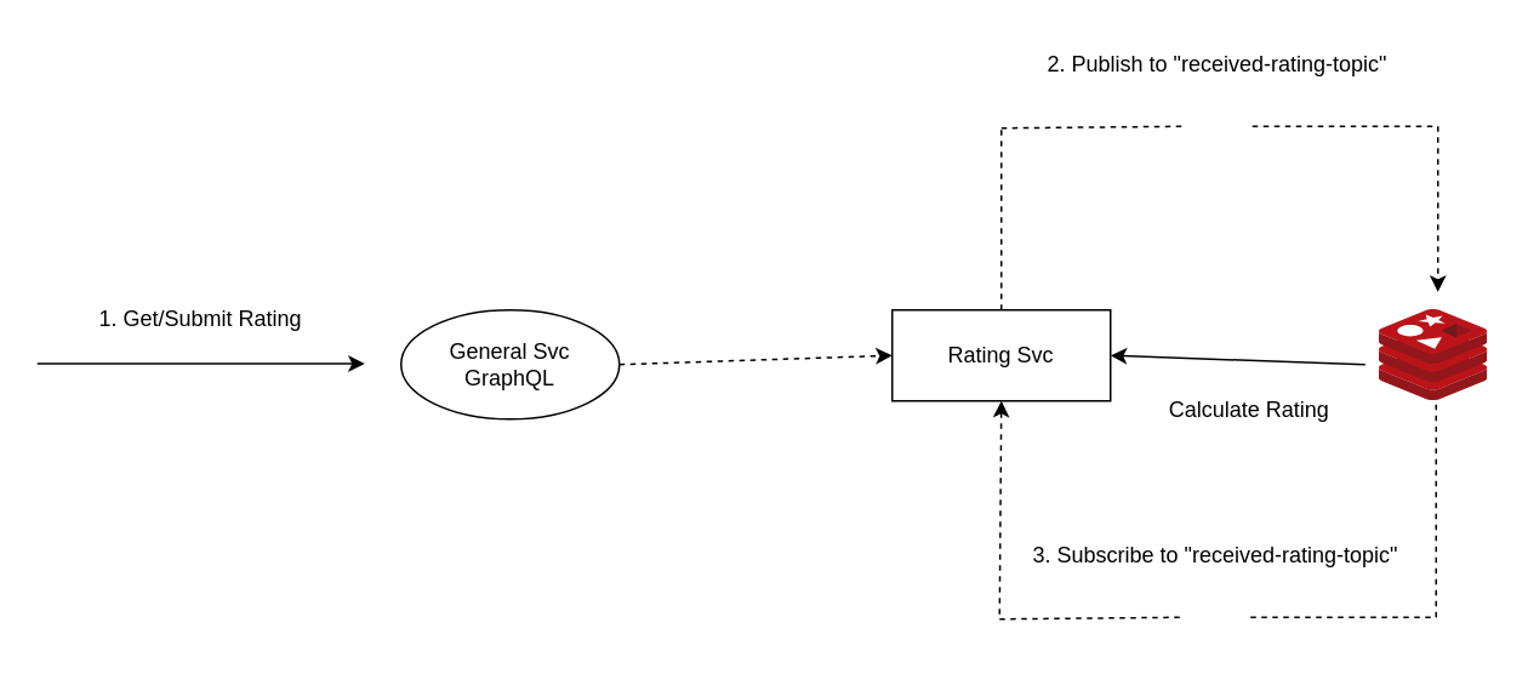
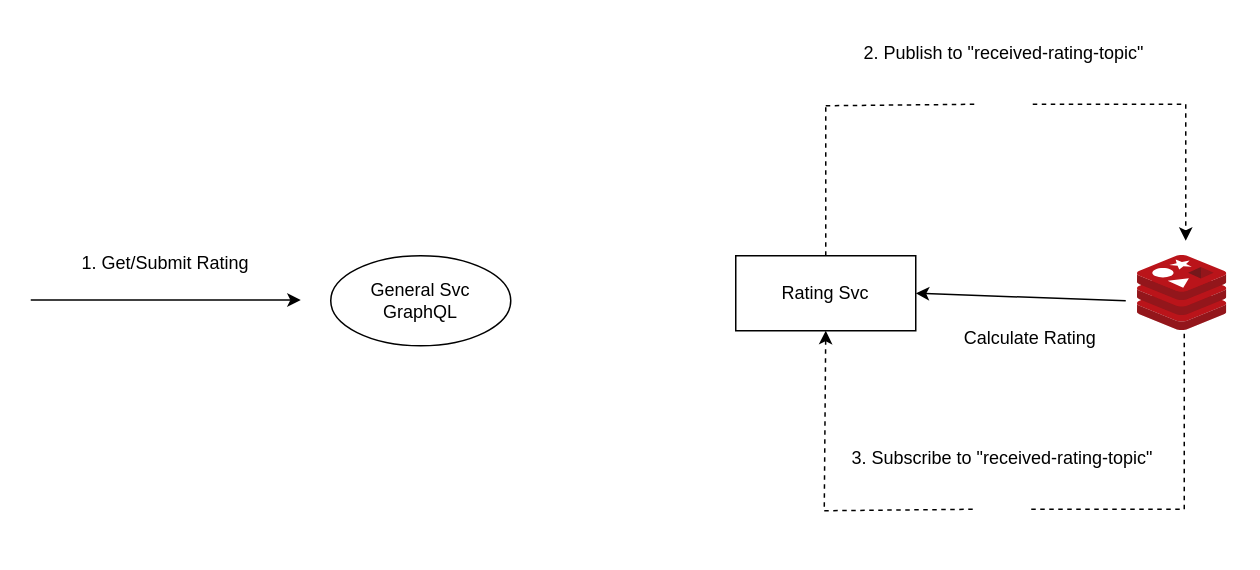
- <mxCell id="8" value="" style="endArrow=classic;html=1;rounded=0;dashed=1;startArrow=none;entryX=0;entryY=0.5;entryDx=0;entryDy=0;exitX=1;exitY=0.5;exitDx=0;exitDy=0;" edge="1" parent="1" source="5" target="7"><mxGeometry width="50" height="50" relative="1" as="geometry"><mxPoint x="360" y="189.999" as="sourcePoint" /><mxPoint x="444.976" y="123.8" as="targetPoint" /></mxGeometry></mxCell>
